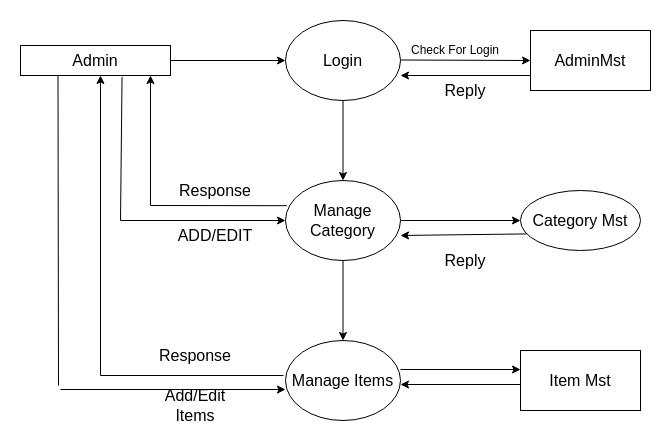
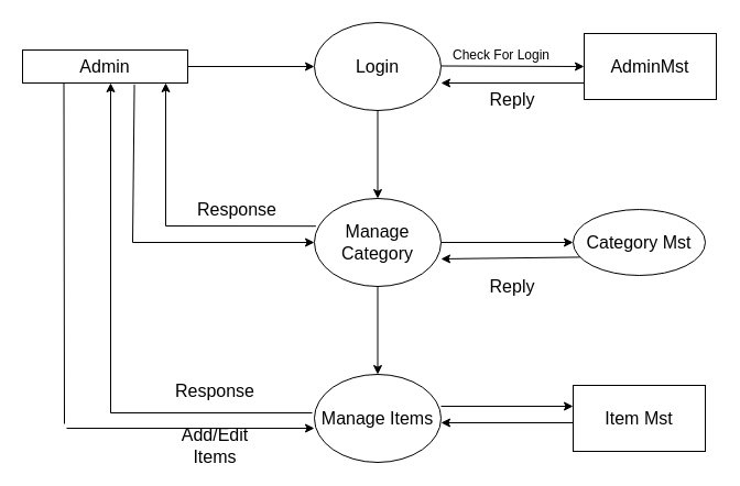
- <mxCell id="22" value="&lt;span style=&quot;font-size: 16px;&quot;&gt;ADD/EDIT&lt;/span&gt;" style="text;html=1;strokeColor=none;fillColor=none;align=center;verticalAlign=middle;whiteSpace=wrap;rounded=0;" vertex="1" parent="1"><mxGeometry x="160" y="220" width="110" height="30" as="geometry" /></mxCell>
